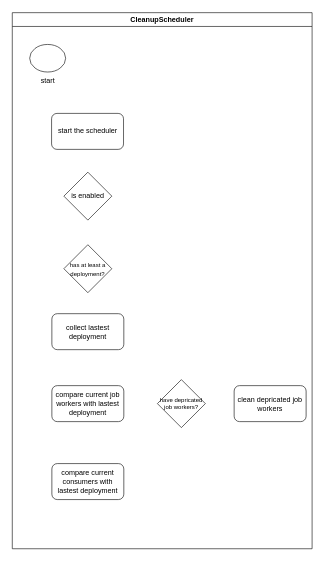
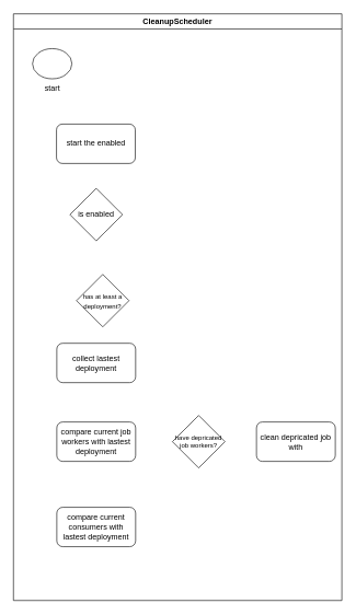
- <mxCell id="4" value="start the scheduler" style="rounded=1;whiteSpace=wrap;html=1;" vertex="1" parent="2"><mxGeometry x="65.5" y="168" width="120" height="60" as="geometry" /></mxCell>
+ <mxCell id="4" value="start the enabled" style="rounded=1;whiteSpace=wrap;html=1;" vertex="1" parent="2"><mxGeometry x="65.5" y="168" width="120" height="60" as="geometry" /></mxCell>
- <mxCell id="6" value="&lt;font style=&quot;font-size: 10px&quot;&gt;has at least a deployment?&lt;/font&gt;" style="rhombus;whiteSpace=wrap;html=1;" vertex="1" parent="2"><mxGeometry x="86" y="387" width="80" height="80" as="geometry" /></mxCell>
+ <mxCell id="6" value="&lt;font style=&quot;font-size: 10px&quot;&gt;has at least a deployment?&lt;/font&gt;" style="rhombus;whiteSpace=wrap;html=1;" vertex="1" parent="2"><mxGeometry x="96" y="397" width="80" height="80" as="geometry" /></mxCell>
- <mxCell id="11" value="&lt;font style=&quot;font-size: 12px&quot;&gt;clean depricated job workers&lt;/font&gt;" style="rounded=1;whiteSpace=wrap;html=1;fontSize=9;" vertex="1" parent="2"><mxGeometry x="370" y="622" width="120" height="60" as="geometry" /></mxCell>
+ <mxCell id="11" value="&lt;font style=&quot;font-size: 12px&quot;&gt;clean depricated job with&lt;/font&gt;" style="rounded=1;whiteSpace=wrap;html=1;fontSize=9;" vertex="1" parent="2"><mxGeometry x="370" y="622" width="120" height="60" as="geometry" /></mxCell>
